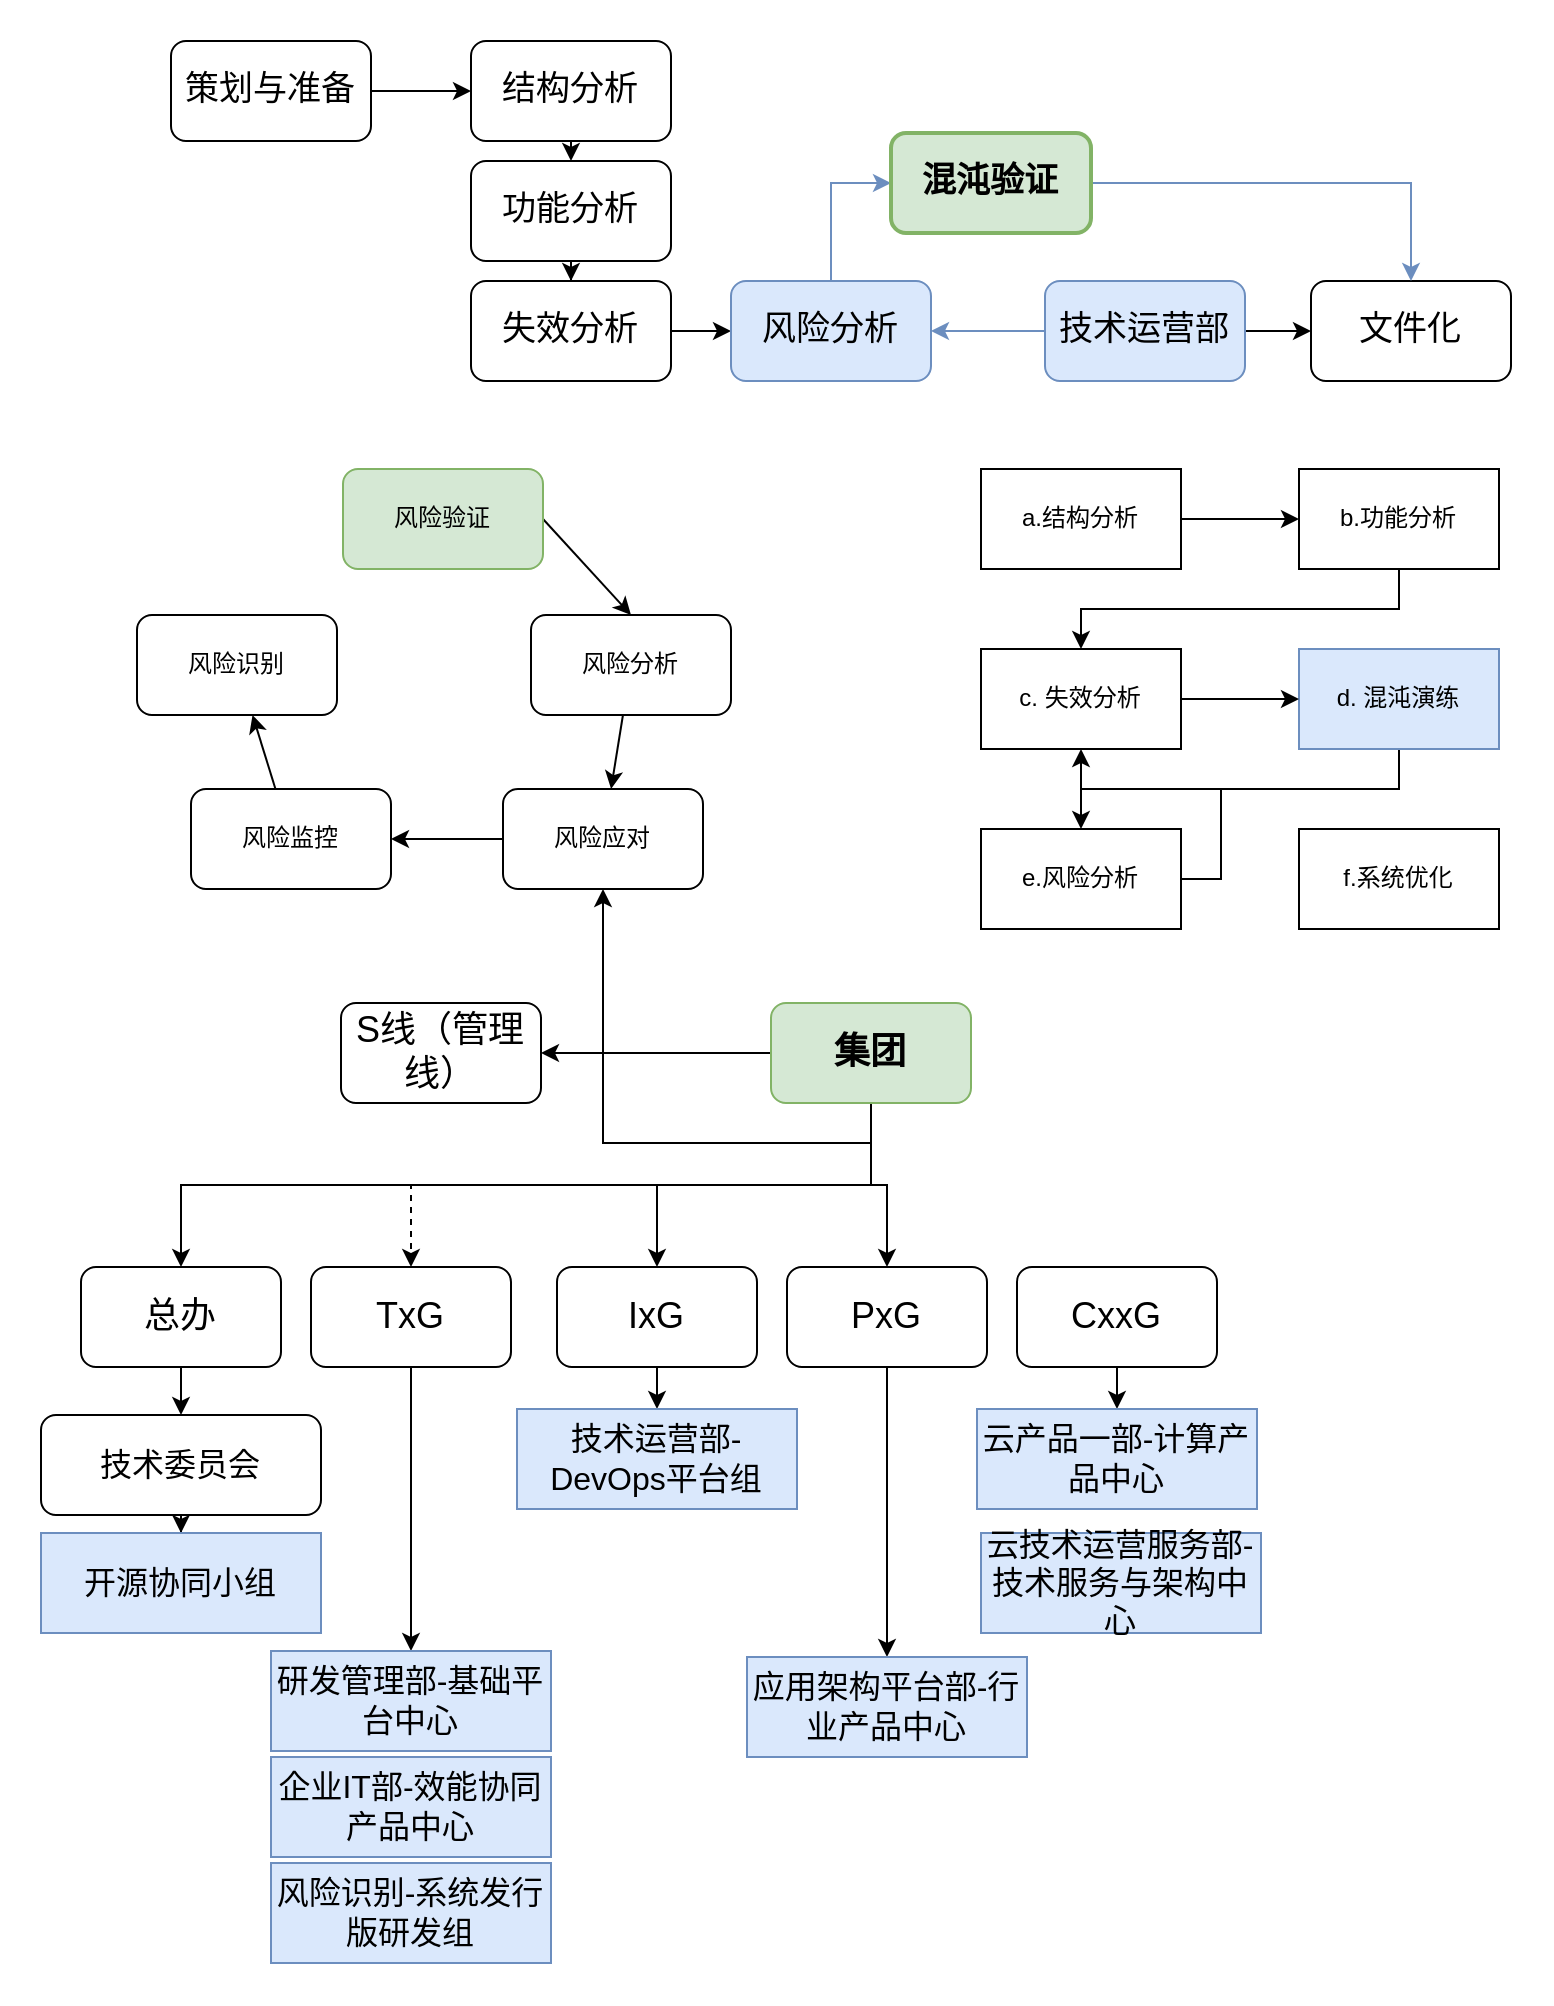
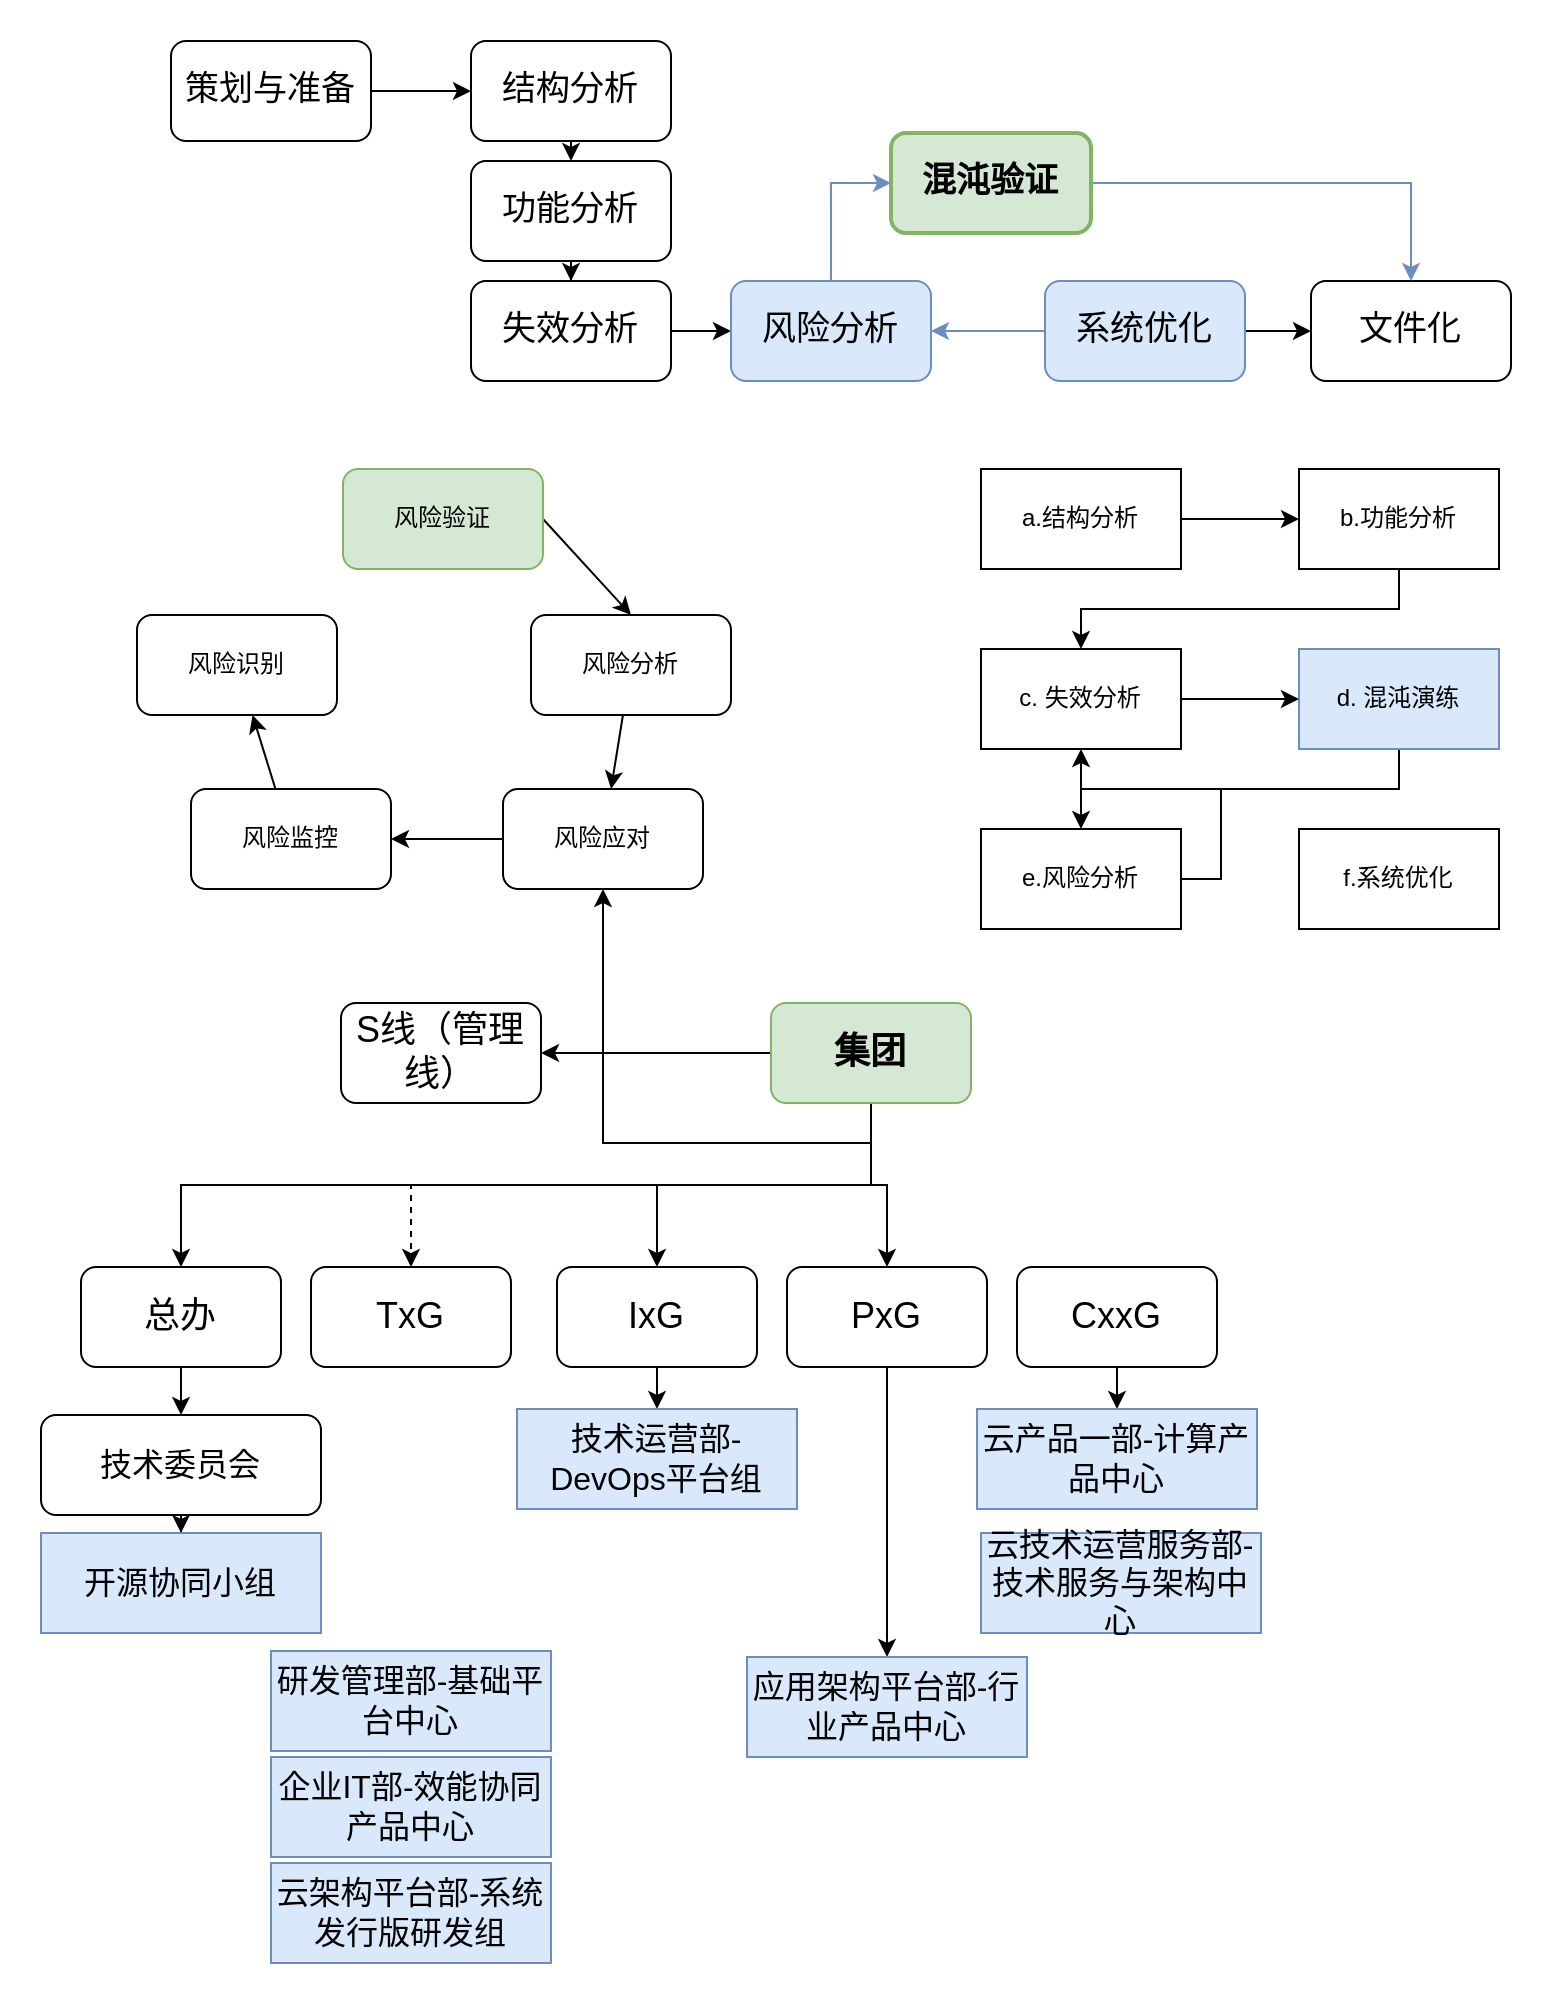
- <mxCell id="14" value="技术运营部" style="rounded=1;whiteSpace=wrap;html=1;fillColor=#dae8fc;strokeColor=#6c8ebf;fontSize=17;" parent="1" vertex="1"><mxGeometry x="522" y="140" width="100" height="50" as="geometry" /></mxCell>
+ <mxCell id="14" value="系统优化" style="rounded=1;whiteSpace=wrap;html=1;fillColor=#dae8fc;strokeColor=#6c8ebf;fontSize=17;" parent="1" vertex="1"><mxGeometry x="522" y="140" width="100" height="50" as="geometry" /></mxCell>
- <mxCell id="41" value="" style="edgeStyle=orthogonalEdgeStyle;rounded=0;orthogonalLoop=1;jettySize=auto;html=1;" parent="1" source="42" target="43" edge="1"><mxGeometry relative="1" as="geometry" /></mxCell>
- <mxCell id="52" value="风险识别-系统发行版研发组" style="rounded=0;whiteSpace=wrap;html=1;fillColor=#dae8fc;strokeColor=#6c8ebf;fontSize=16;" parent="1" vertex="1"><mxGeometry x="135" y="931" width="140" height="50" as="geometry" /></mxCell>
+ <mxCell id="52" value="云架构平台部-系统发行版研发组" style="rounded=0;whiteSpace=wrap;html=1;fillColor=#dae8fc;strokeColor=#6c8ebf;fontSize=16;" parent="1" vertex="1"><mxGeometry x="135" y="931" width="140" height="50" as="geometry" /></mxCell>
